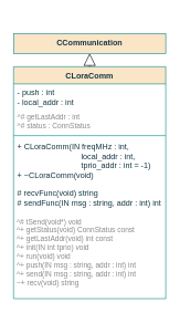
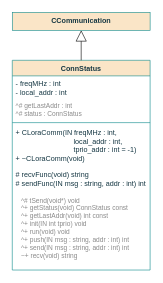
- <mxCell id="6" value="CCommunication" style="rounded=0;whiteSpace=wrap;html=1;sketch=0;fontColor=#143642;strokeColor=#0F8B8D;fillColor=#FAE5C7;fontStyle=1" parent="1" vertex="1"><mxGeometry x="20" y="50" width="230" height="30" as="geometry" /></mxCell>
+ <mxCell id="6" value="CCommunication" style="rounded=0;whiteSpace=wrap;html=1;sketch=0;fontColor=#143642;strokeColor=#0F8B8D;fillColor=#FAE5C7;fontStyle=1" parent="1" vertex="1"><mxGeometry x="20" y="20" width="230" height="30" as="geometry" /></mxCell>
- <mxCell id="2" value="CLoraComm" style="swimlane;fontStyle=1;align=center;verticalAlign=top;childLayout=stackLayout;horizontal=1;startSize=26;horizontalStack=0;resizeParent=1;resizeParentMax=0;resizeLast=0;collapsible=1;marginBottom=0;fillColor=#FAE5C7;strokeColor=#0F8B8D;fontColor=#143642;" parent="1" vertex="1"><mxGeometry x="20" y="100" width="230" height="350" as="geometry" /></mxCell>
+ <mxCell id="2" value="ConnStatus" style="swimlane;fontStyle=1;align=center;verticalAlign=top;childLayout=stackLayout;horizontal=1;startSize=26;horizontalStack=0;resizeParent=1;resizeParentMax=0;resizeLast=0;collapsible=1;marginBottom=0;fillColor=#FAE5C7;strokeColor=#0F8B8D;fontColor=#143642;" parent="1" vertex="1"><mxGeometry x="20" y="100" width="230" height="350" as="geometry" /></mxCell>
- <mxCell id="3" value="- push : int&#10;- local_addr : int&#10;&#10;&#10;&#10;&#10;&#10;" style="text;strokeColor=none;fillColor=none;align=left;verticalAlign=top;spacingLeft=4;spacingRight=4;overflow=hidden;rotatable=0;points=[[0,0.5],[1,0.5]];portConstraint=eastwest;fontColor=#143642;" parent="2" vertex="1"><mxGeometry y="26" width="230" height="74" as="geometry" /></mxCell>
+ <mxCell id="3" value="- freqMHz : int&#10;- local_addr : int&#10;&#10;&#10;&#10;&#10;&#10;" style="text;strokeColor=none;fillColor=none;align=left;verticalAlign=top;spacingLeft=4;spacingRight=4;overflow=hidden;rotatable=0;points=[[0,0.5],[1,0.5]];portConstraint=eastwest;fontColor=#143642;" parent="2" vertex="1"><mxGeometry y="26" width="230" height="74" as="geometry" /></mxCell>
- <mxCell id="8" value="&lt;div style=&quot;font-size: 11px&quot;&gt;&lt;font style=&quot;font-size: 11px&quot; color=&quot;#8A8A8A&quot;&gt;^# tSend(void*) void&lt;br&gt;&lt;/font&gt;&lt;/div&gt;&lt;font color=&quot;#8A8A8A&quot;&gt;^+ getStatus(void) ConnStatus const&lt;br&gt;^+ getLastAddr(void) int const&lt;br&gt;^+ init(IN int tprio) void&lt;br&gt;^+ run(void) void&lt;br&gt;^+ push(IN msg : string, addr : int) int&lt;br&gt;^+ send(IN msg : string, addr : int) int&lt;br&gt;~+ recv(void) string&lt;/font&gt;&lt;font style=&quot;font-size: 11px&quot; color=&quot;#8A8A8A&quot;&gt;&lt;/font&gt;" style="text;html=1;align=left;verticalAlign=middle;resizable=0;points=[];autosize=1;strokeColor=none;fillColor=none;opacity=10;fontSize=11;" parent="1" vertex="1"><mxGeometry x="23" y="320" width="210" height="120" as="geometry" /></mxCell>
+ <mxCell id="8" value="&lt;div style=&quot;font-size: 11px&quot;&gt;&lt;font style=&quot;font-size: 11px&quot; color=&quot;#8A8A8A&quot;&gt;^# tSend(void*) void&lt;br&gt;&lt;/font&gt;&lt;/div&gt;&lt;font color=&quot;#8A8A8A&quot;&gt;^+ getStatus(void) ConnStatus const&lt;br&gt;^+ getLastAddr(void) int const&lt;br&gt;^+ init(IN int tprio) void&lt;br&gt;^+ run(void) void&lt;br&gt;^+ push(IN msg : string, addr : int) int&lt;br&gt;^+ send(IN msg : string, addr : int) int&lt;br&gt;~+ recv(void) string&lt;/font&gt;&lt;font style=&quot;font-size: 11px&quot; color=&quot;#8A8A8A&quot;&gt;&lt;/font&gt;" style="text;html=1;align=left;verticalAlign=middle;resizable=0;points=[];autosize=1;strokeColor=none;fillColor=none;opacity=10;fontSize=11;" parent="1" vertex="1"><mxGeometry x="33" y="320" width="210" height="120" as="geometry" /></mxCell>
